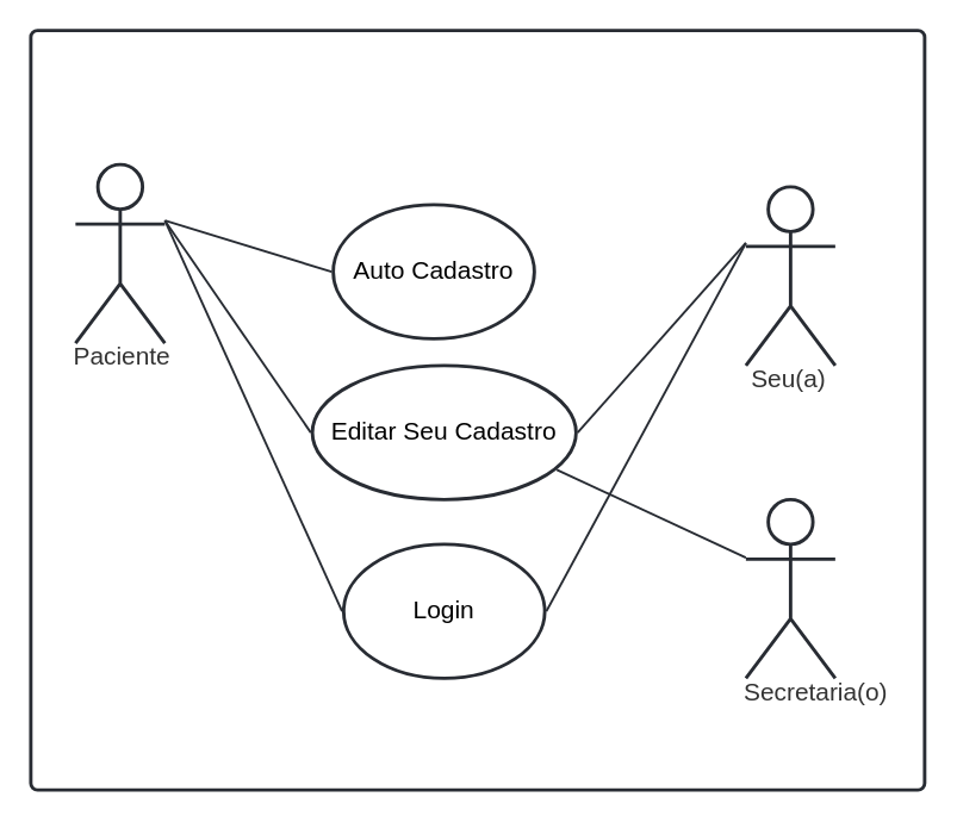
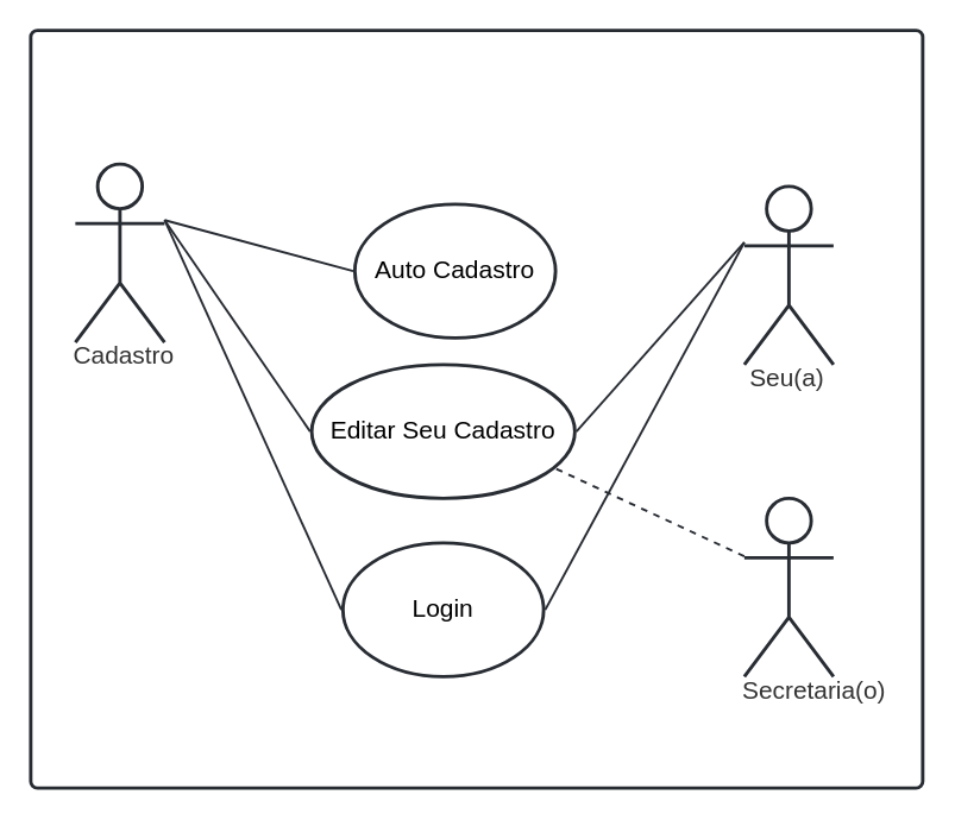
- <mxCell id="3" value="Auto Cadastro" style="html=1;overflow=block;blockSpacing=1;whiteSpace=wrap;ellipse;fontSize=16.8;spacing=3.8;strokeColor=#282c33;strokeOpacity=100;rounded=1;absoluteArcSize=1;arcSize=9;strokeWidth=2.3;" parent="2" vertex="1"><mxGeometry x="203" y="117" width="135" height="90" as="geometry" /></mxCell>
+ <mxCell id="3" value="Auto Cadastro" style="html=1;overflow=block;blockSpacing=1;whiteSpace=wrap;ellipse;fontSize=16.8;spacing=3.8;strokeColor=#282c33;strokeOpacity=100;rounded=1;absoluteArcSize=1;arcSize=9;strokeWidth=2.3;" parent="2" vertex="1"><mxGeometry x="218" y="117" width="135" height="90" as="geometry" /></mxCell>
- <mxCell id="4" value="Paciente" style="html=1;overflow=block;blockSpacing=1;shape=umlActor;labelPosition=center;verticalLabelPosition=bottom;verticalAlign=top;whiteSpace=nowrap;fontSize=16.7;fontColor=#333333;spacing=0;strokeColor=#282c33;strokeOpacity=100;rounded=1;absoluteArcSize=1;arcSize=9;strokeWidth=2.3;" parent="1" vertex="1"><mxGeometry x="50" y="110" width="60" height="120" as="geometry" /></mxCell>
+ <mxCell id="4" value="Cadastro" style="html=1;overflow=block;blockSpacing=1;shape=umlActor;labelPosition=center;verticalLabelPosition=bottom;verticalAlign=top;whiteSpace=nowrap;fontSize=16.7;fontColor=#333333;spacing=0;strokeColor=#282c33;strokeOpacity=100;rounded=1;absoluteArcSize=1;arcSize=9;strokeWidth=2.3;" parent="1" vertex="1"><mxGeometry x="50" y="110" width="60" height="120" as="geometry" /></mxCell>
- <mxCell id="11" value="" style="html=1;jettySize=18;whiteSpace=wrap;fontSize=13;strokeColor=#282c33;strokeOpacity=100;strokeWidth=1.5;rounded=0;startArrow=none;endArrow=none;exitX=0;exitY=0.325;exitPerimeter=0;entryX=0.927;entryY=0.777;entryPerimeter=0;" parent="1" source="8" target="5" edge="1"><mxGeometry width="100" height="100" relative="1" as="geometry"><Array as="points" /></mxGeometry></mxCell>
+ <mxCell id="11" value="" style="html=1;jettySize=18;whiteSpace=wrap;fontSize=13;strokeColor=#282c33;strokeOpacity=100;strokeWidth=1.5;rounded=0;startArrow=none;endArrow=none;exitX=0;exitY=0.325;exitPerimeter=0;entryX=0.927;entryY=0.777;entryPerimeter=0;dashed=1;" parent="1" source="8" target="5" edge="1"><mxGeometry width="100" height="100" relative="1" as="geometry"><Array as="points" /></mxGeometry></mxCell>
